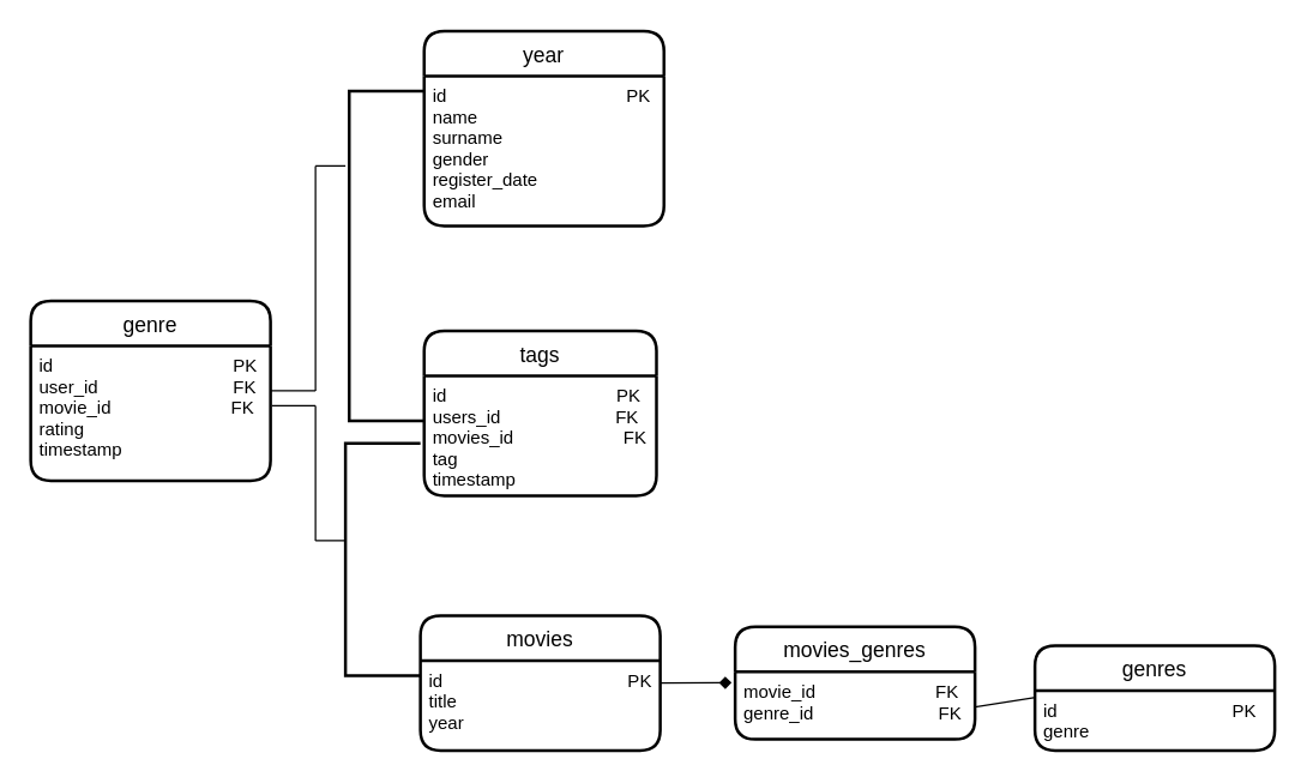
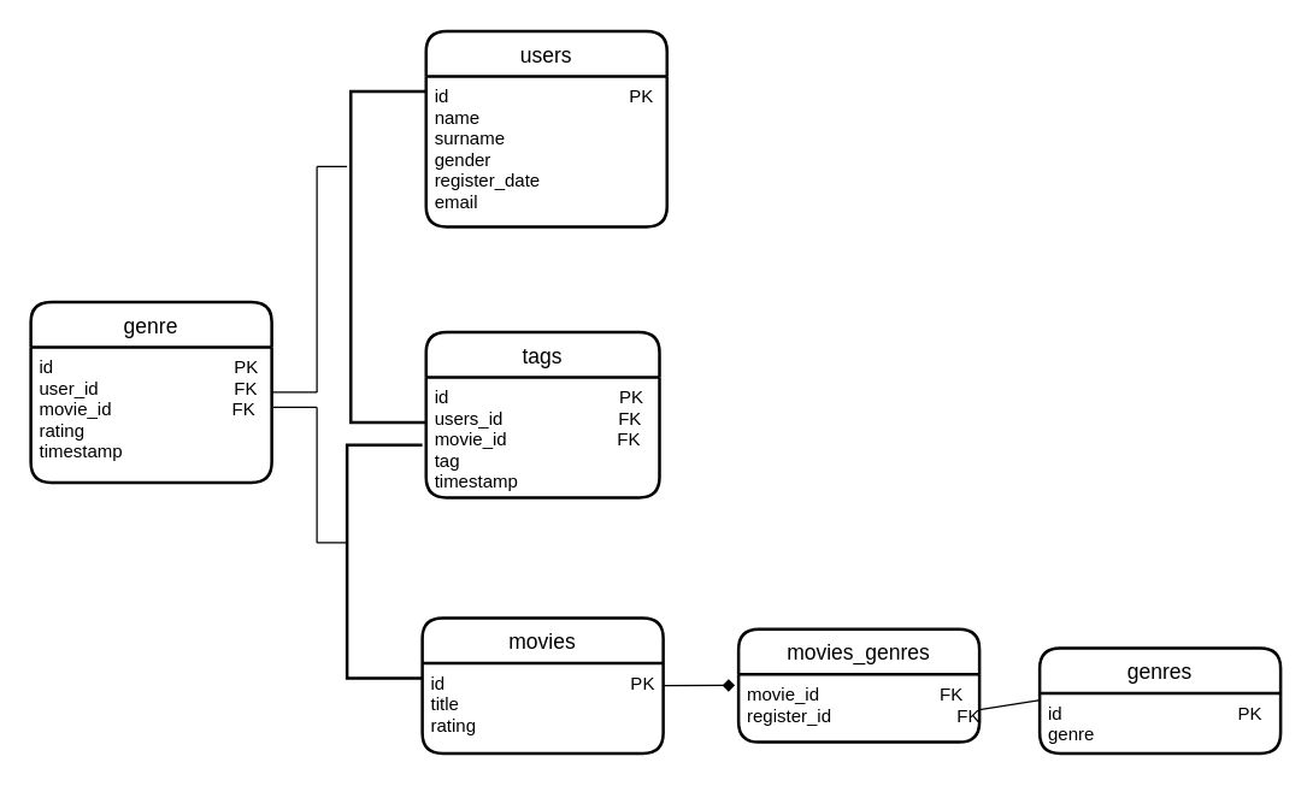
- <mxCell id="5" value="year" style="swimlane;childLayout=stackLayout;horizontal=1;startSize=30;horizontalStack=0;rounded=1;fontSize=14;fontStyle=0;strokeWidth=2;resizeParent=0;resizeLast=1;shadow=0;dashed=0;align=center;" vertex="1" parent="1"><mxGeometry x="282.5" y="20" width="160" height="130" as="geometry" /></mxCell>
+ <mxCell id="5" value="users" style="swimlane;childLayout=stackLayout;horizontal=1;startSize=30;horizontalStack=0;rounded=1;fontSize=14;fontStyle=0;strokeWidth=2;resizeParent=0;resizeLast=1;shadow=0;dashed=0;align=center;" vertex="1" parent="1"><mxGeometry x="282.5" y="20" width="160" height="130" as="geometry" /></mxCell>
- <mxCell id="15" value="id                                  PK&#10;users_id                       FK&#10;movies_id                      FK &#10;tag&#10;timestamp" style="align=left;strokeColor=none;fillColor=none;spacingLeft=4;fontSize=12;verticalAlign=top;resizable=0;rotatable=0;part=1;" vertex="1" parent="14"><mxGeometry y="30" width="155" height="80" as="geometry" /></mxCell>
+ <mxCell id="15" value="id                                  PK&#10;users_id                       FK&#10;movie_id                      FK &#10;tag&#10;timestamp" style="align=left;strokeColor=none;fillColor=none;spacingLeft=4;fontSize=12;verticalAlign=top;resizable=0;rotatable=0;part=1;" vertex="1" parent="14"><mxGeometry y="30" width="155" height="80" as="geometry" /></mxCell>
- <mxCell id="4" value="id                                     PK  &#10;title&#10;year" style="align=left;strokeColor=none;fillColor=none;spacingLeft=4;fontSize=12;verticalAlign=top;resizable=0;rotatable=0;part=1;" vertex="1" parent="3"><mxGeometry y="30" width="160" height="60" as="geometry" /></mxCell>
+ <mxCell id="4" value="id                                     PK  &#10;title&#10;rating" style="align=left;strokeColor=none;fillColor=none;spacingLeft=4;fontSize=12;verticalAlign=top;resizable=0;rotatable=0;part=1;" vertex="1" parent="3"><mxGeometry y="30" width="160" height="60" as="geometry" /></mxCell>
- <mxCell id="10" value="movie_id                        FK&#10;genre_id                         FK" style="align=left;strokeColor=none;fillColor=none;spacingLeft=4;fontSize=12;verticalAlign=top;resizable=0;rotatable=0;part=1;" vertex="1" parent="9"><mxGeometry y="30" width="160" height="45" as="geometry" /></mxCell>
+ <mxCell id="10" value="movie_id                        FK&#10;register_id                         FK" style="align=left;strokeColor=none;fillColor=none;spacingLeft=4;fontSize=12;verticalAlign=top;resizable=0;rotatable=0;part=1;" vertex="1" parent="9"><mxGeometry y="30" width="160" height="45" as="geometry" /></mxCell>
